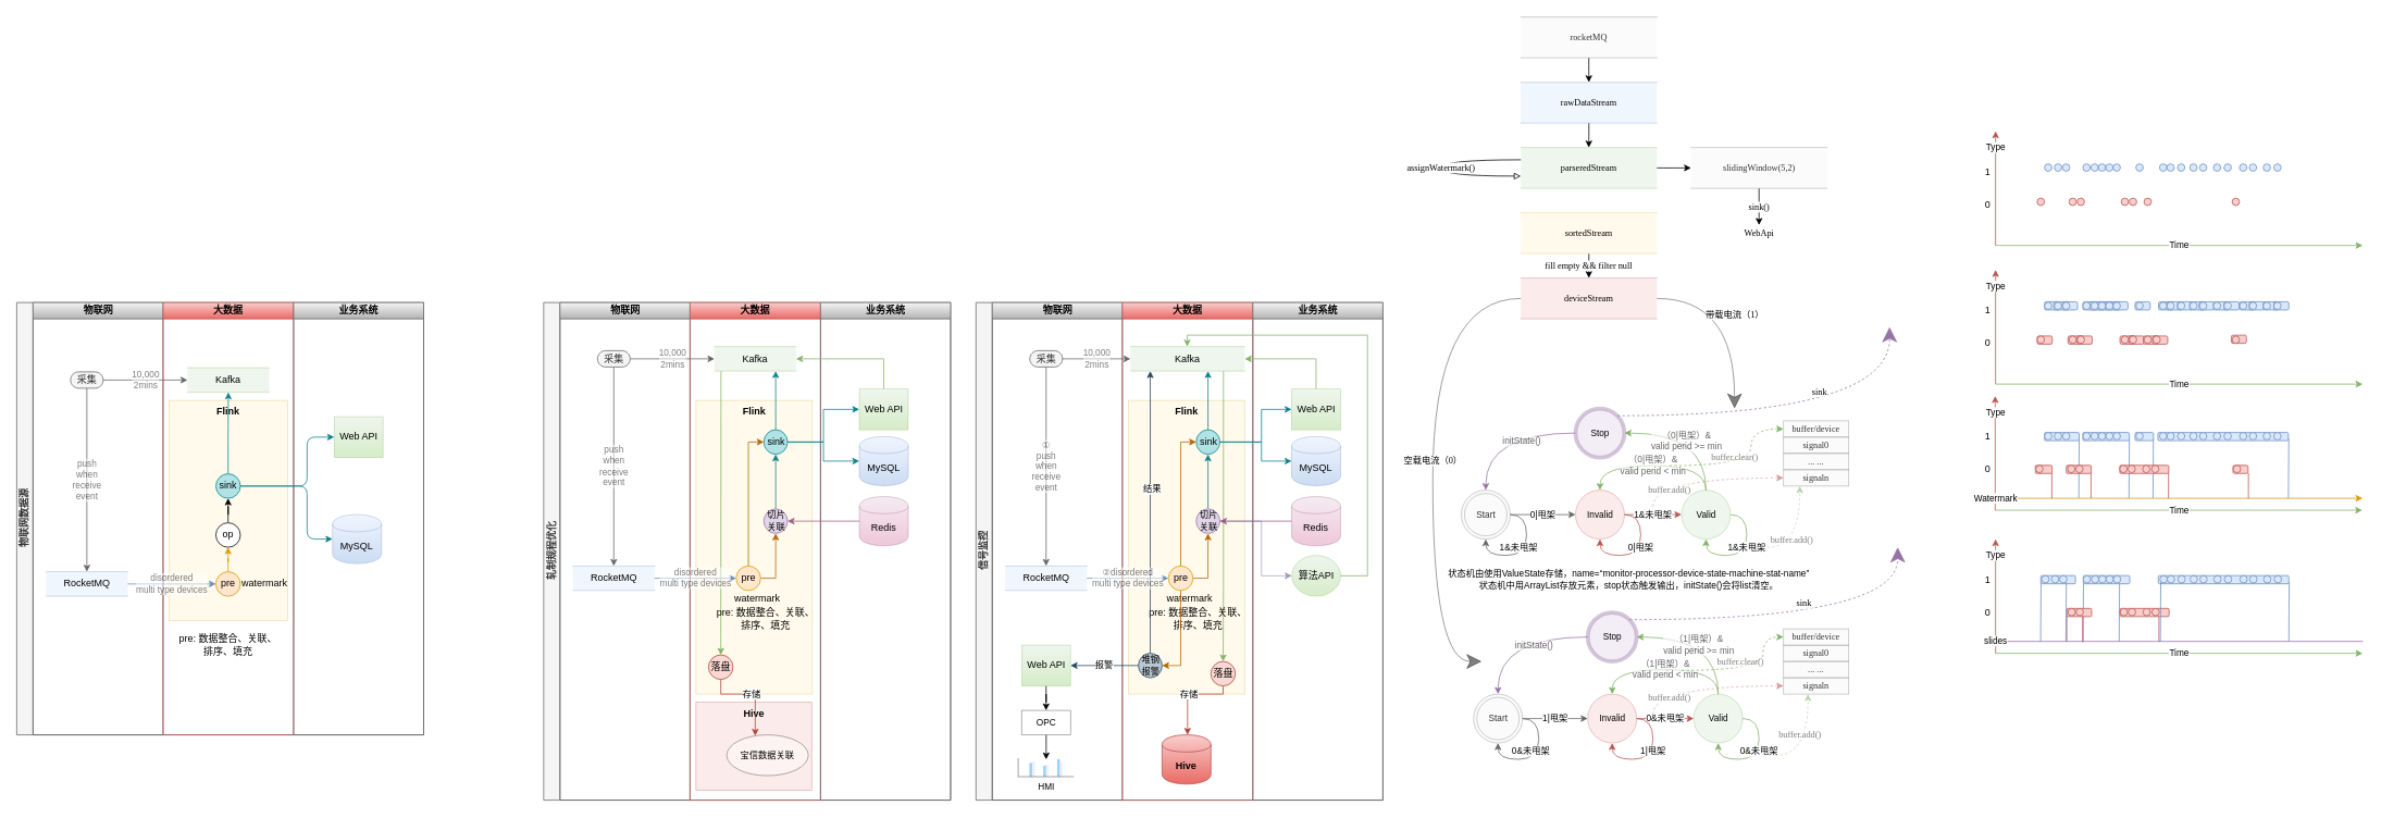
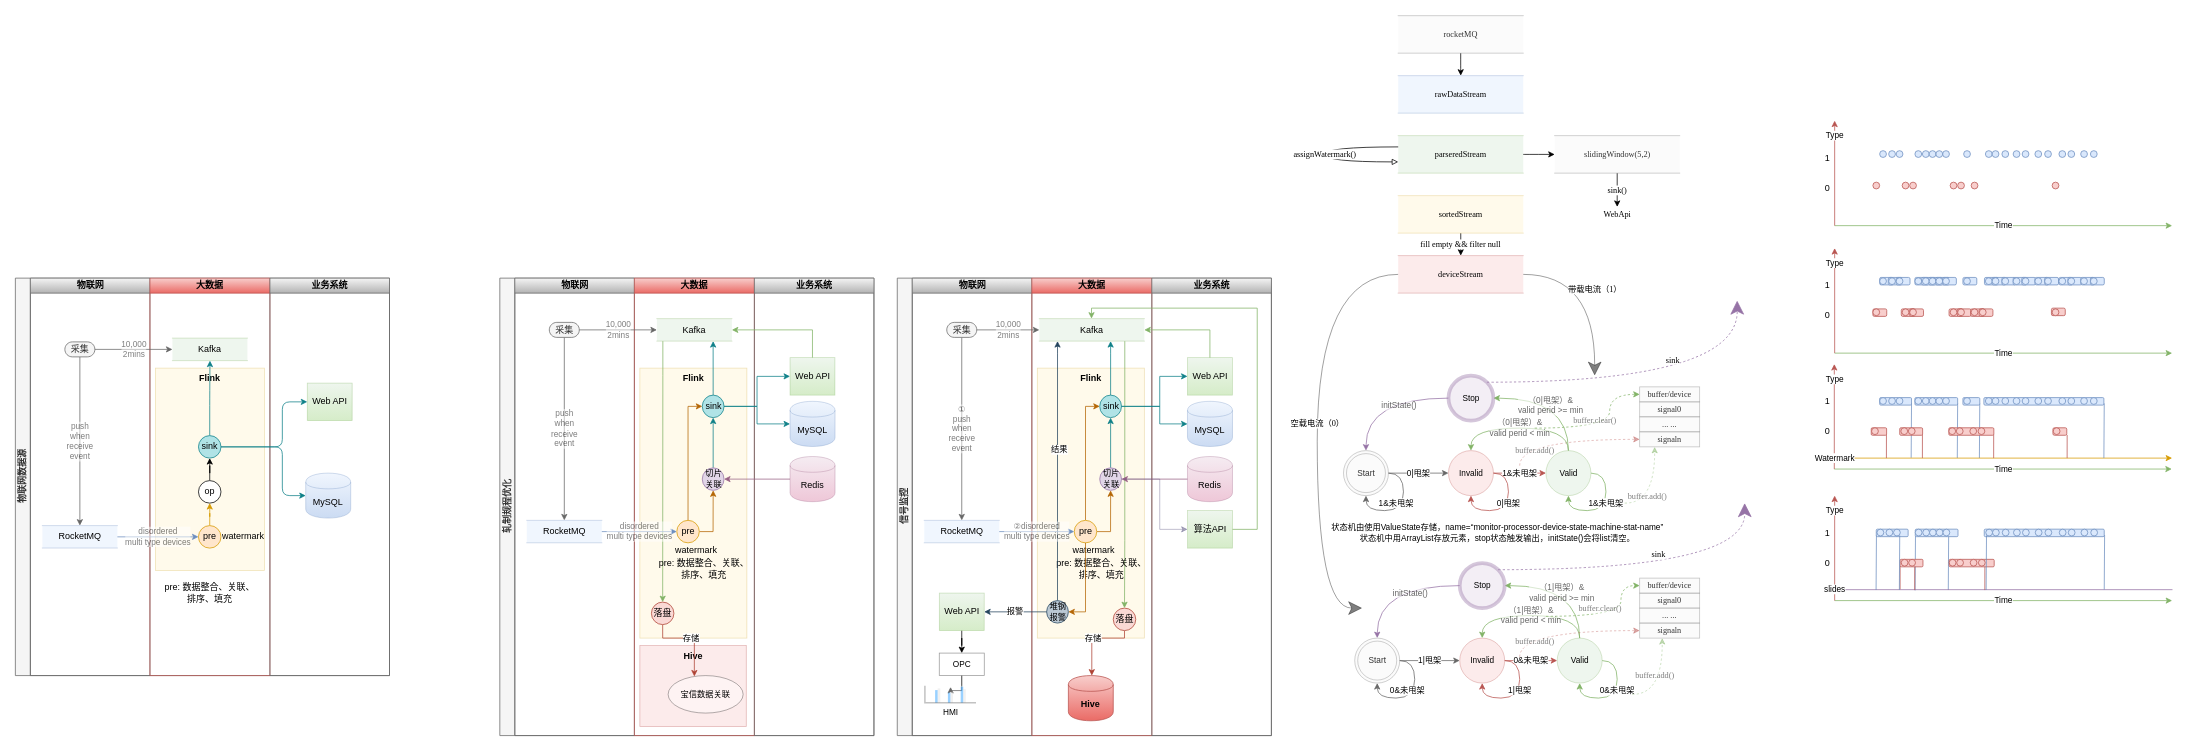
- <mxCell id="164" style="edgeStyle=orthogonalEdgeStyle;curved=1;rounded=0;jumpStyle=none;orthogonalLoop=1;jettySize=auto;html=1;entryX=0.5;entryY=0;entryDx=0;entryDy=0;endArrow=classic;endFill=1;fontFamily=Microsoft YaHei;fontSource=https%3A%2F%2Ffonts.googleapis.com%2Fcss%3Ffamily%3DMicrosoft%2BYaHei;fontSize=11;" parent="1" source="165" target="167" edge="1"><mxGeometry relative="1" as="geometry" /></mxCell>
- <mxCell id="134" value="算法API" style="ellipse;html=1;dashed=0;whitespace=wrap;opacity=40;gradientColor=#97d077;fillColor=#d5e8d4;strokeColor=#82b366;" parent="130" vertex="1"><mxGeometry x="47.723" y="310" width="59.842" height="50" as="geometry" /></mxCell>
+ <mxCell id="134" value="算法API" style="html=1;dashed=0;whitespace=wrap;opacity=40;gradientColor=#97d077;fillColor=#d5e8d4;strokeColor=#82b366;" parent="130" vertex="1"><mxGeometry x="47.723" y="310" width="59.842" height="50" as="geometry" /></mxCell>
- <mxCell id="105" value="HMI" style="verticalLabelPosition=bottom;shadow=0;dashed=0;align=center;html=1;verticalAlign=top;strokeWidth=1;shape=mxgraph.mockup.graphics.columnChart;strokeColor=none;strokeColor2=none;strokeColor3=#666666;fillColor2=#008cff;fillColor3=#dddddd;fontSize=11;opacity=40;" parent="97" vertex="1"><mxGeometry x="31.84" y="558.64" width="68.16" height="22.72" as="geometry" /></mxCell>
+ <mxCell id="105" value="HMI" style="verticalLabelPosition=bottom;shadow=0;dashed=0;align=center;html=1;verticalAlign=top;strokeWidth=1;shape=mxgraph.mockup.graphics.columnChart;strokeColor=none;strokeColor2=none;strokeColor3=#666666;fillColor2=#008cff;fillColor3=#dddddd;fontSize=11;opacity=40;" parent="97" vertex="1"><mxGeometry x="16.84" y="543.64" width="68.16" height="22.72" as="geometry" /></mxCell>
